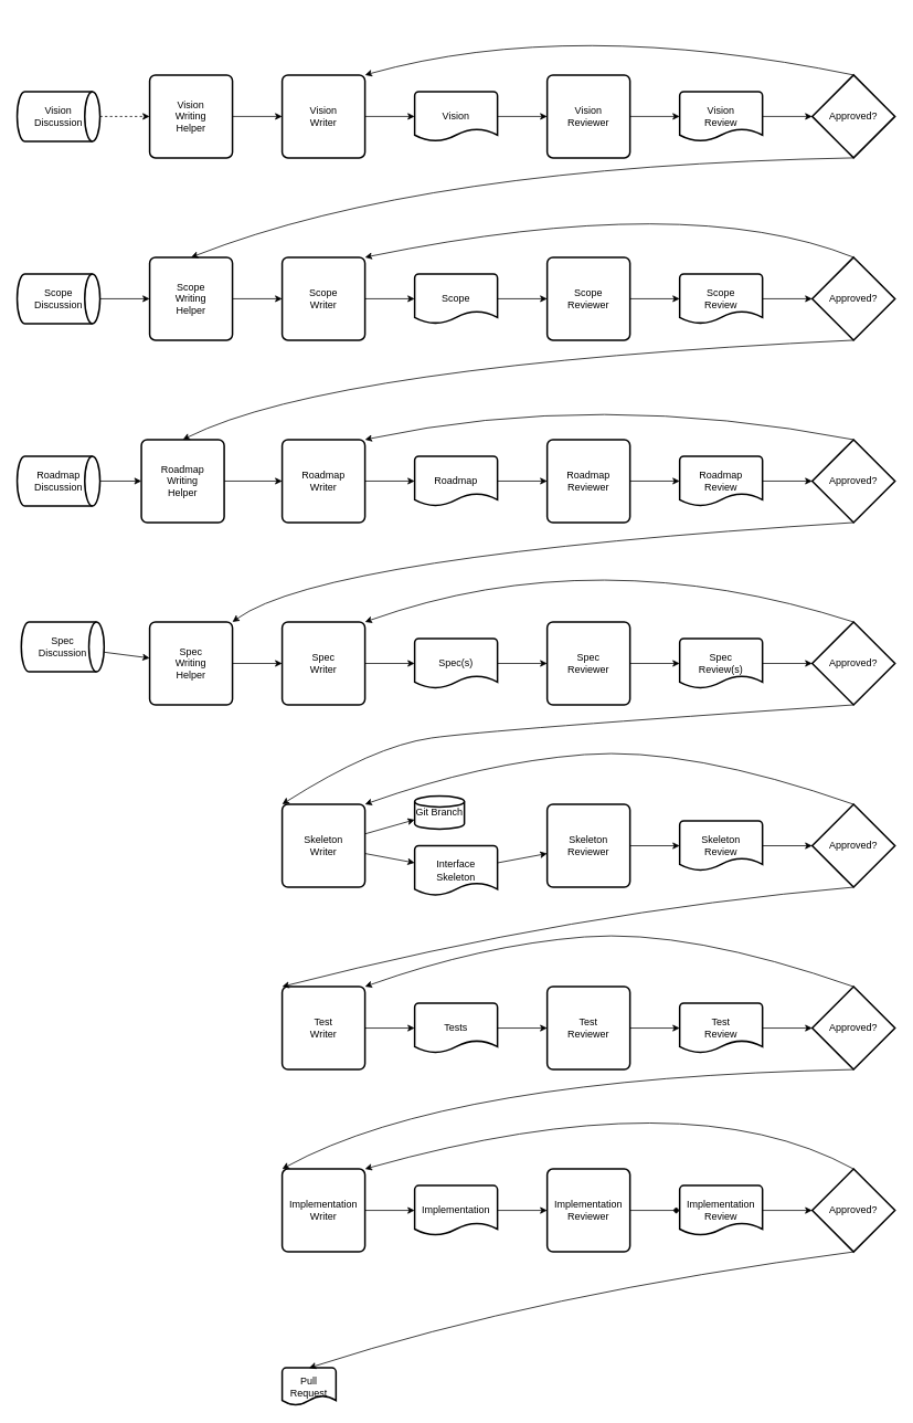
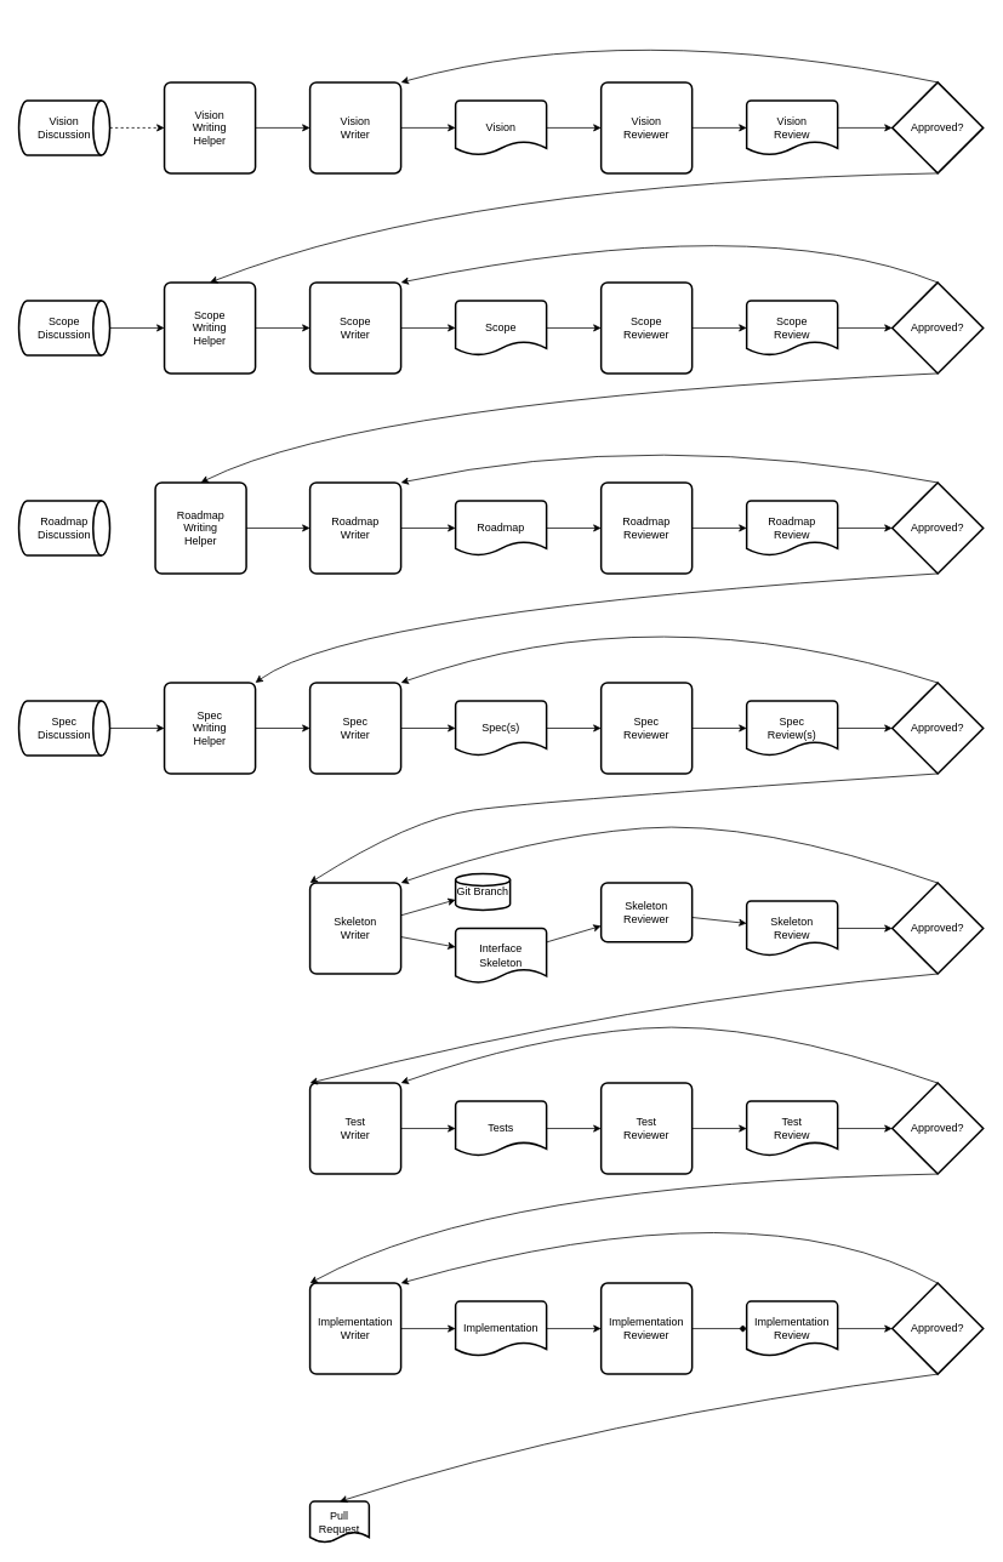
- <mxCell id="32" value="" style="endArrow=classic;html=1;rounded=0;" edge="1" parent="1" source="31" target="30"><mxGeometry width="50" height="50" relative="1" as="geometry"><mxPoint x="130" y="490" as="sourcePoint" /><mxPoint x="180" y="440" as="targetPoint" /></mxGeometry></mxCell>
- <mxCell id="47" value="Spec&lt;br&gt;Discussion" style="strokeWidth=2;html=1;shape=mxgraph.flowchart.direct_data;whiteSpace=wrap;" vertex="1" parent="1"><mxGeometry x="25" y="750" width="100" height="60" as="geometry" /></mxCell>
+ <mxCell id="47" value="Spec&lt;br&gt;Discussion" style="strokeWidth=2;html=1;shape=mxgraph.flowchart.direct_data;whiteSpace=wrap;" vertex="1" parent="1"><mxGeometry y="770" width="100" height="60" as="geometry" x="20" /></mxCell>
- <mxCell id="67" value="Skeleton&lt;br&gt;Reviewer" style="rounded=1;whiteSpace=wrap;html=1;absoluteArcSize=1;arcSize=14;strokeWidth=2;" vertex="1" parent="1"><mxGeometry x="660" y="970" width="100" height="100" as="geometry" /></mxCell>
+ <mxCell id="67" value="Skeleton&lt;br&gt;Reviewer" style="rounded=1;whiteSpace=wrap;html=1;absoluteArcSize=1;arcSize=14;strokeWidth=2;" vertex="1" parent="1"><mxGeometry x="660" y="970" width="100" height="65" as="geometry" /></mxCell>
